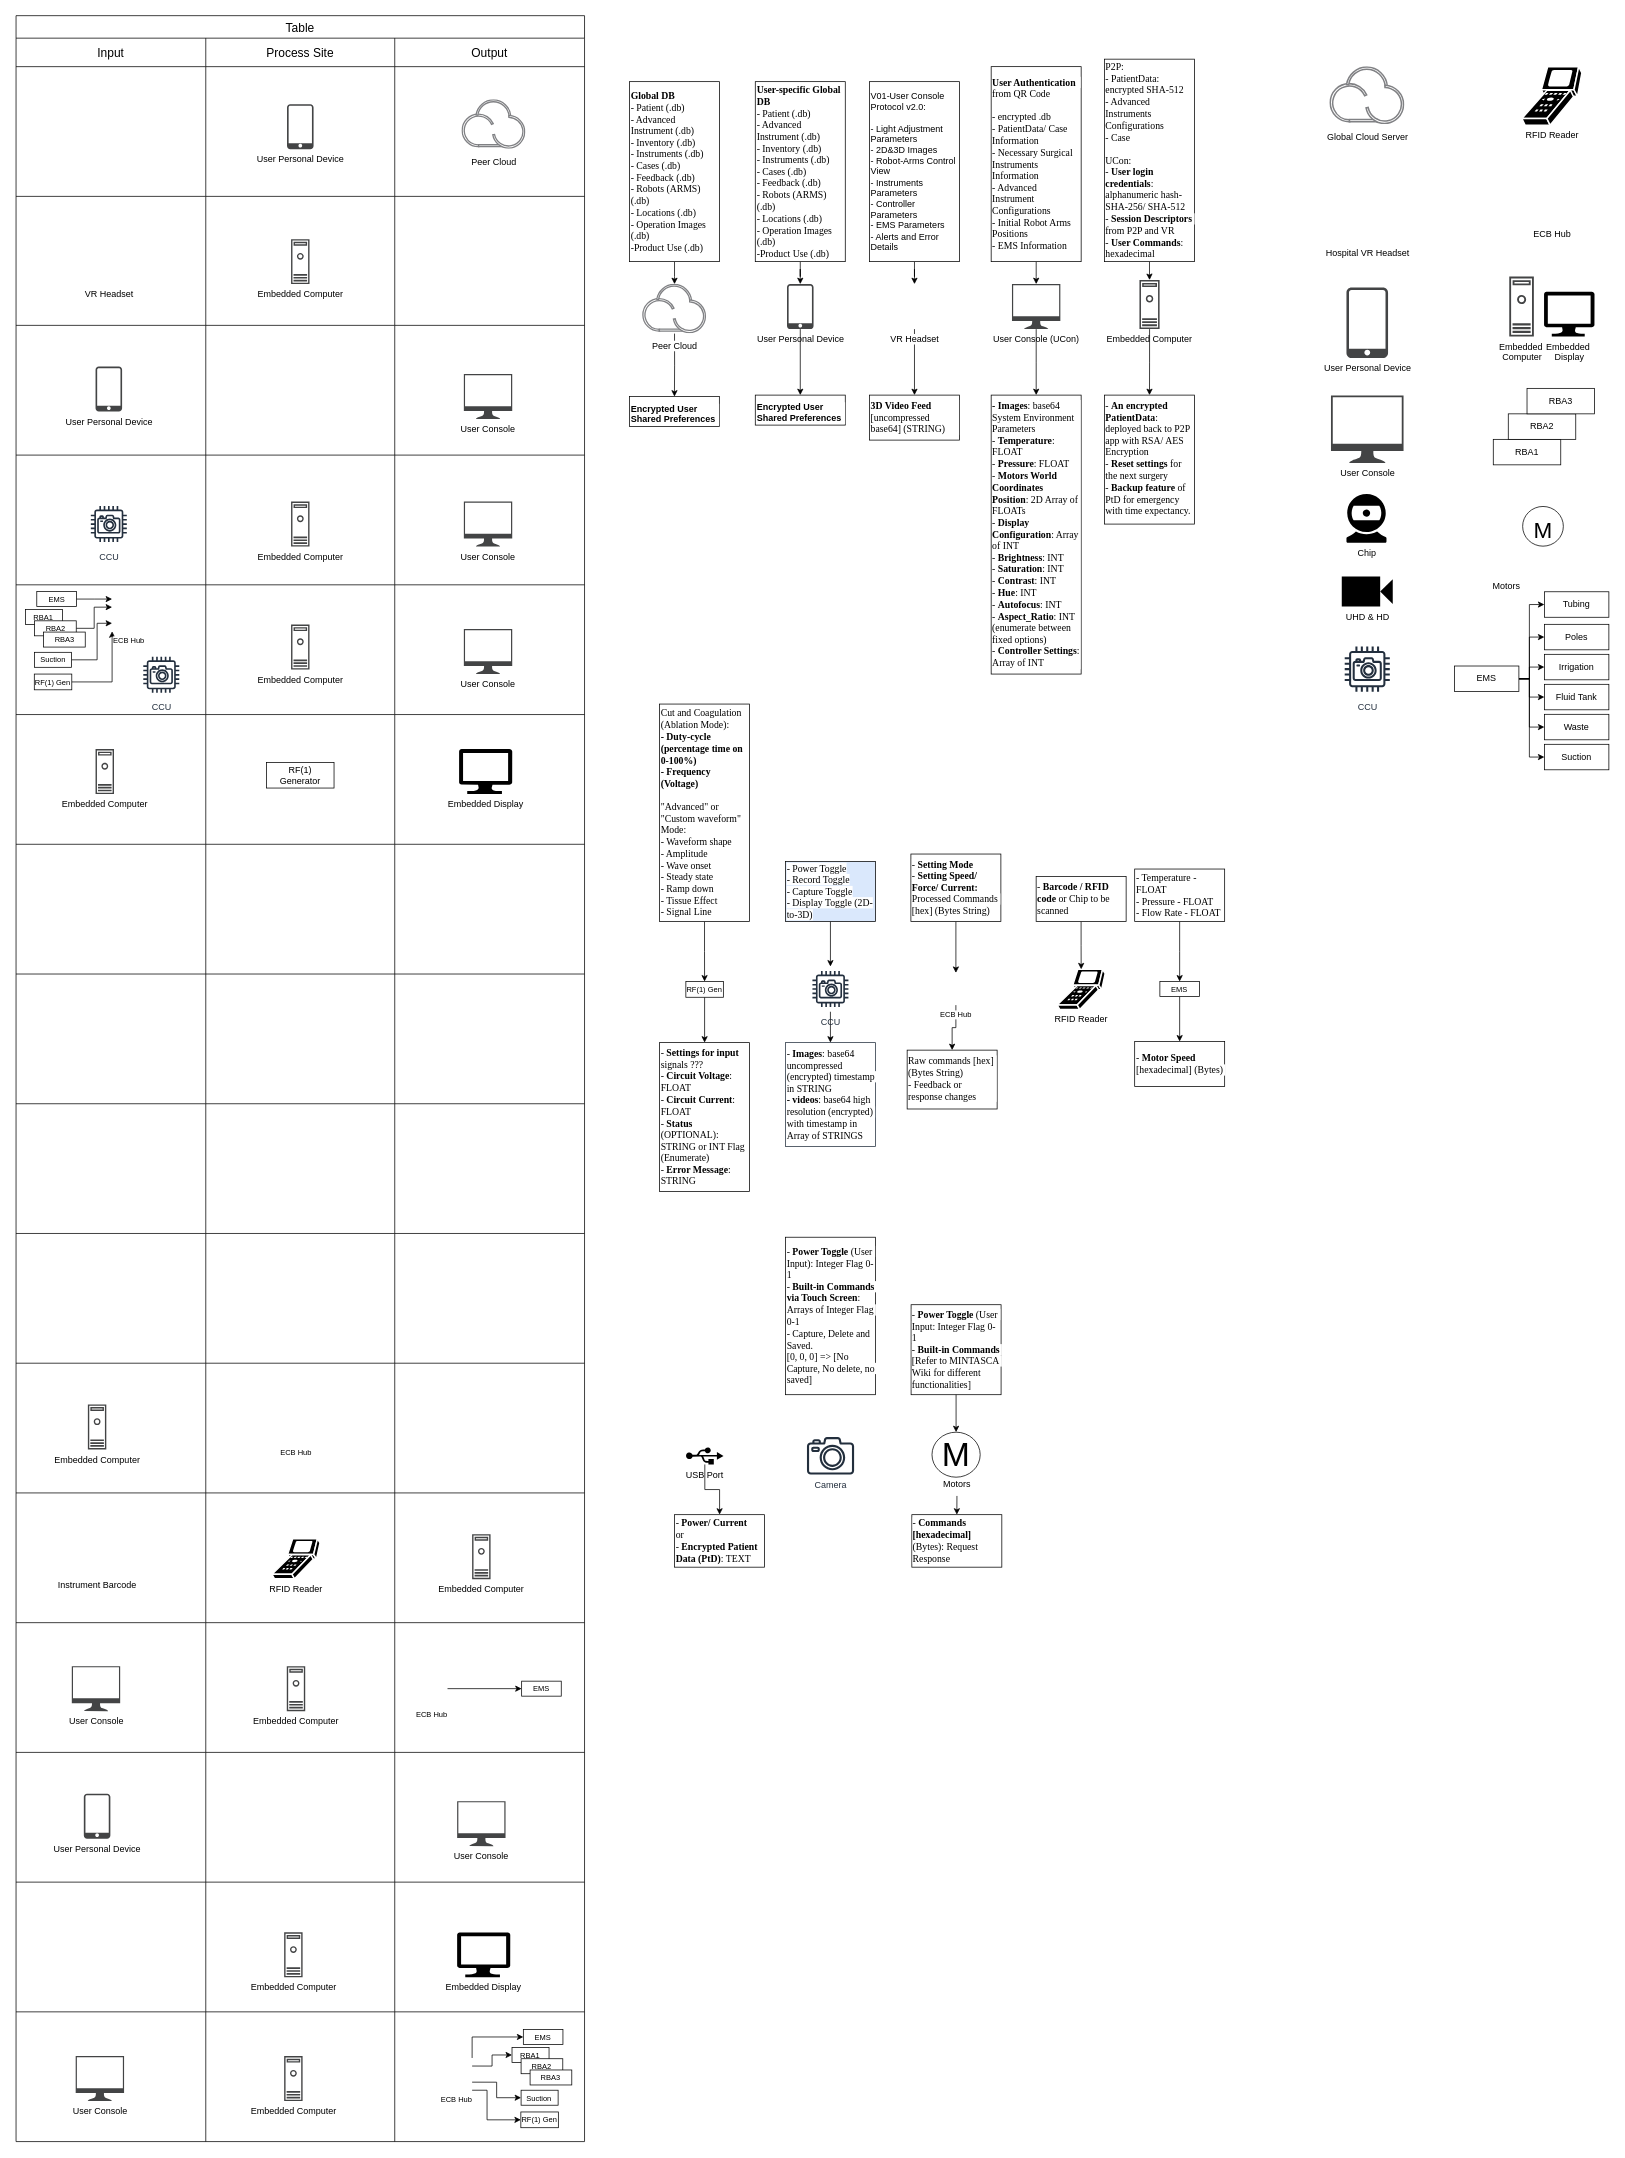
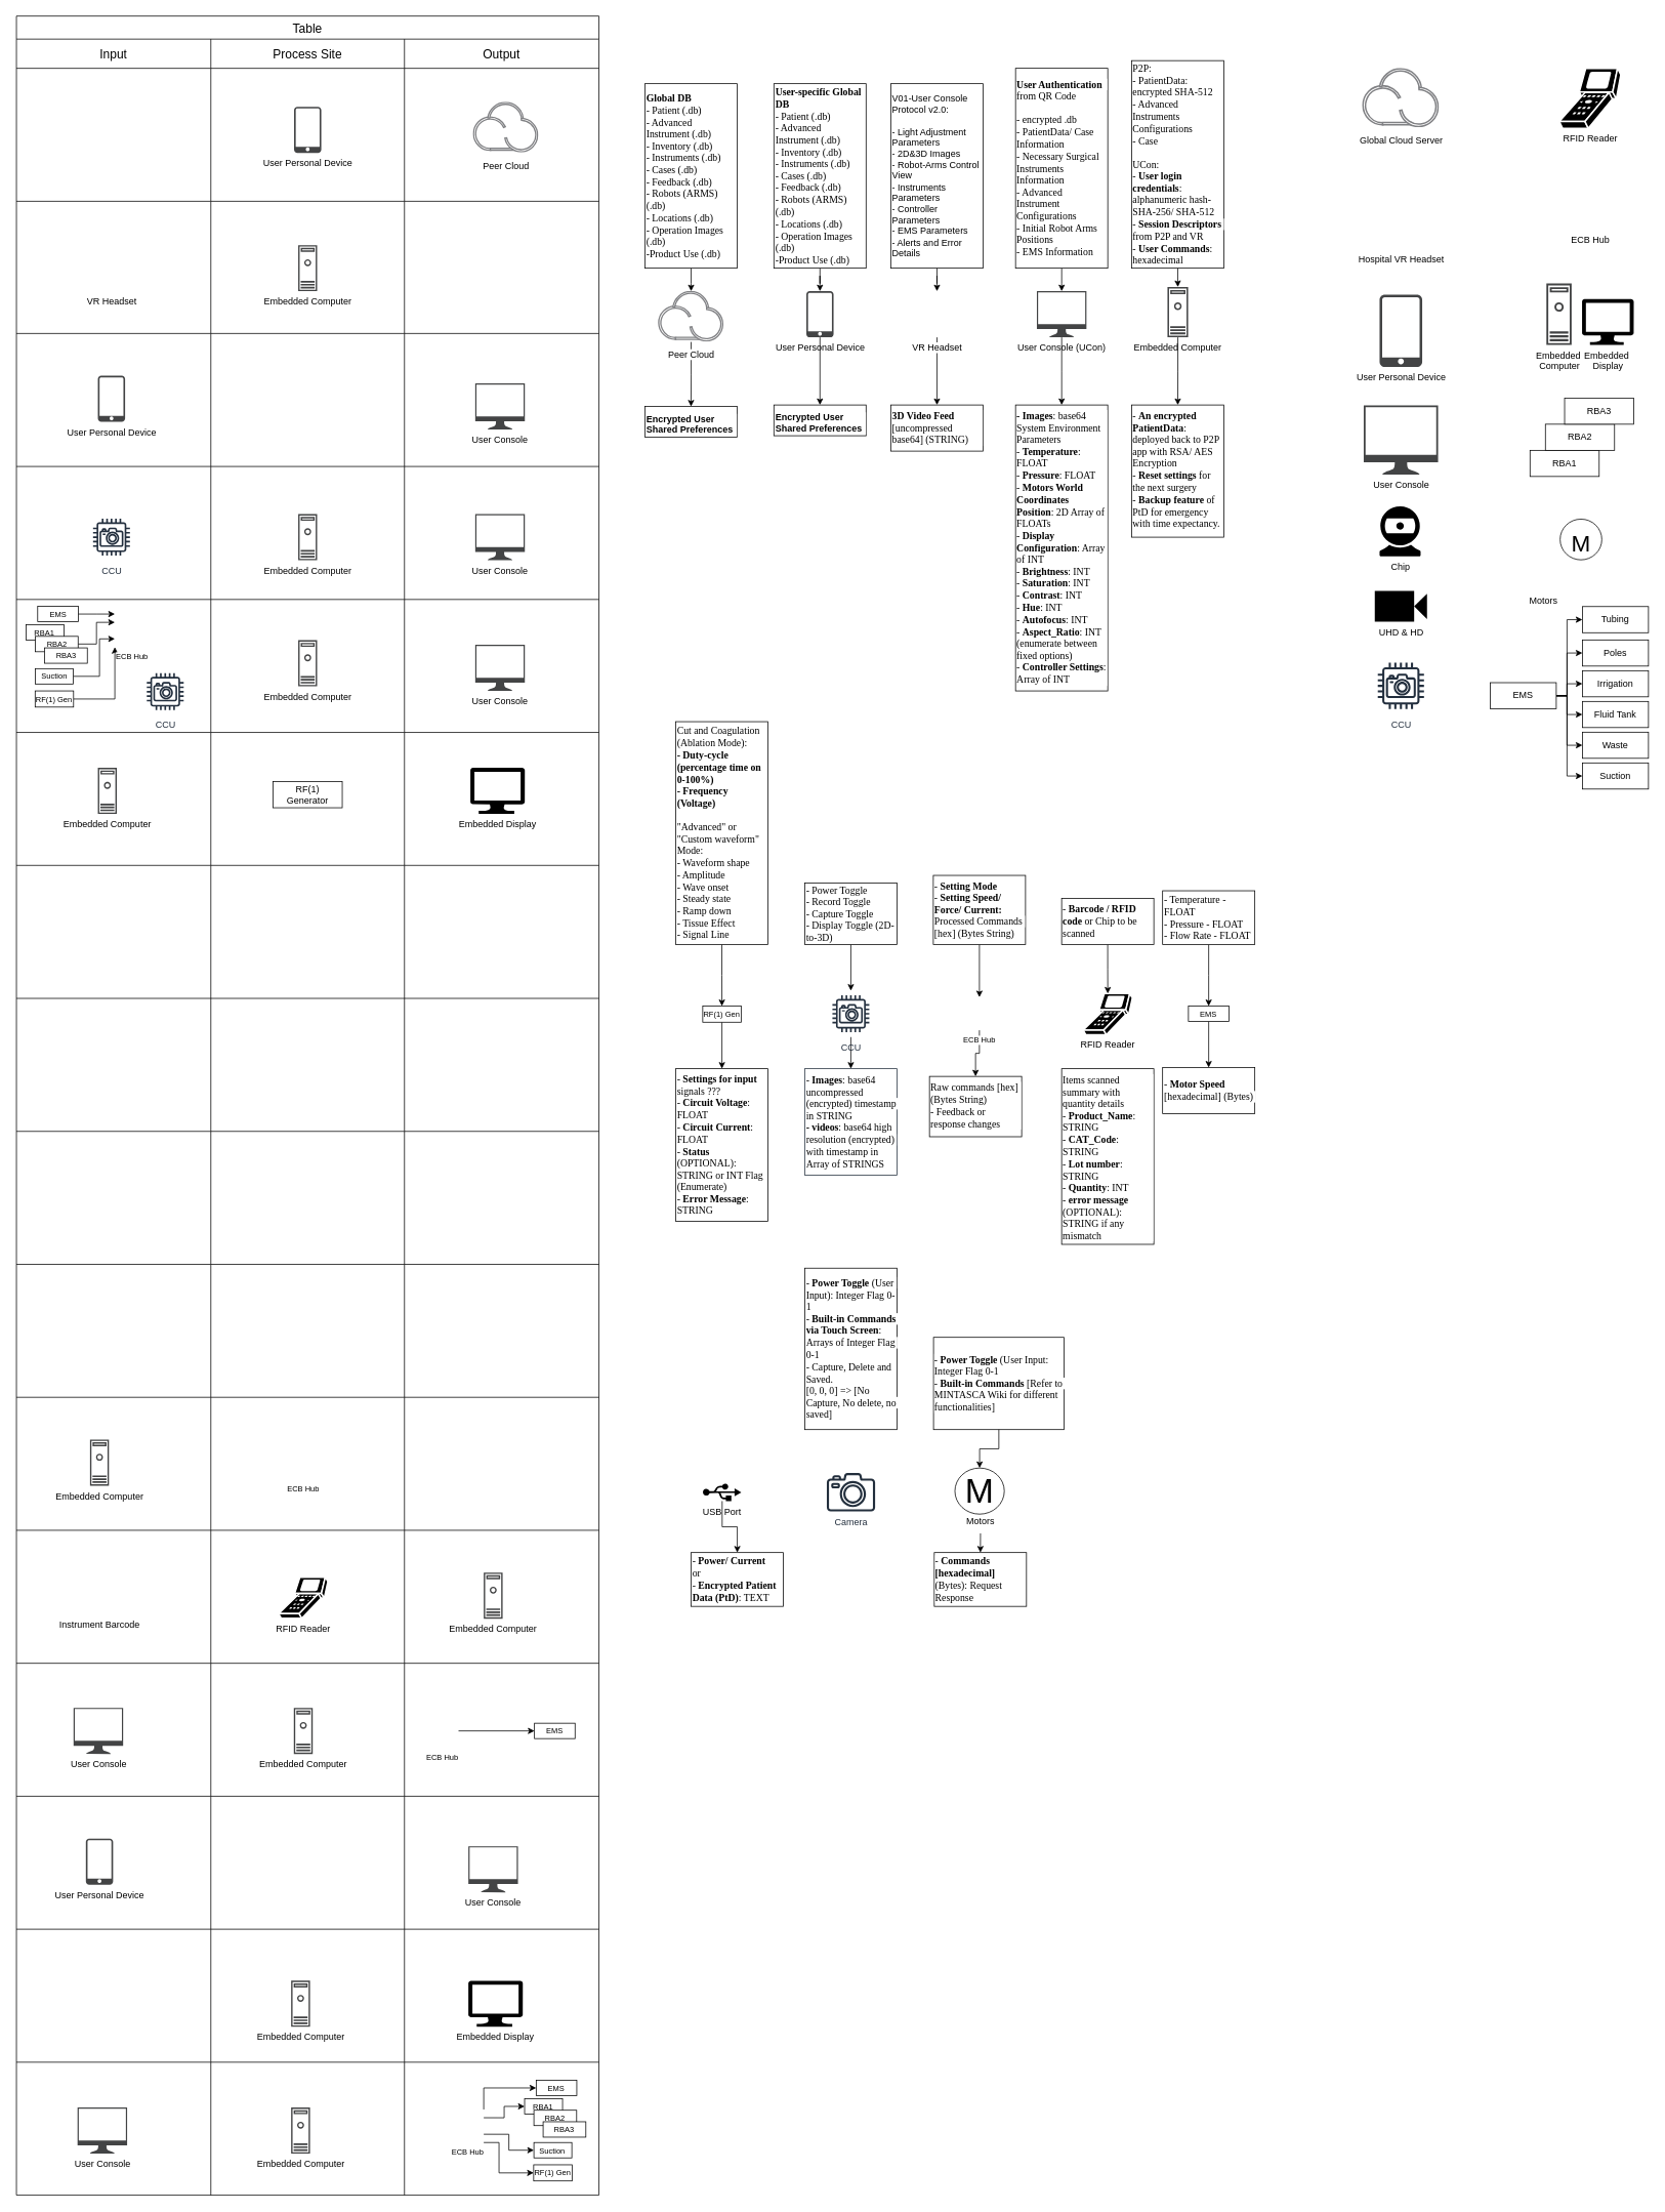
- <mxCell id="163" value="&lt;span style=&quot;font-family: docs-Calibri; font-size: 13px; white-space-collapse: preserve; background-color: rgb(255, 255, 255);&quot;&gt;- Power Toggle&lt;br&gt;- Record Toggle&lt;br&gt;- Capture Toggle&lt;br&gt;- Display Toggle (2D-to-3D)&lt;/span&gt;" style="rounded=0;whiteSpace=wrap;html=1;align=left;fillColor=#dae8fc;" parent="1" vertex="1"><mxGeometry x="1046.92" y="1148" width="120" height="80" as="geometry" /></mxCell>
+ <mxCell id="163" value="&lt;span style=&quot;font-family: docs-Calibri; font-size: 13px; white-space-collapse: preserve; background-color: rgb(255, 255, 255);&quot;&gt;- Power Toggle&lt;br&gt;- Record Toggle&lt;br&gt;- Capture Toggle&lt;br&gt;- Display Toggle (2D-to-3D)&lt;/span&gt;" style="rounded=0;whiteSpace=wrap;html=1;align=left;" parent="1" vertex="1"><mxGeometry x="1046.92" y="1148" width="120" height="80" as="geometry" /></mxCell>
+ <mxCell id="173" value="&lt;span style=&quot;font-family: docs-Calibri; font-size: 13px; white-space-collapse: preserve;&quot;&gt;Items scanned summary with quantity details&lt;br&gt;- &lt;b&gt;Product_Name&lt;/b&gt;: STRING&lt;br&gt;- &lt;b&gt;CAT_Code&lt;/b&gt;: STRING&lt;br&gt;- &lt;b&gt;Lot number&lt;/b&gt;: STRING&lt;br&gt;- &lt;b&gt;Quantity&lt;/b&gt;: INT&lt;br&gt;- &lt;b&gt;error message &lt;/b&gt;(OPTIONAL): STRING if any mismatch&lt;/span&gt;" style="whiteSpace=wrap;html=1;fontSize=10;verticalAlign=top;labelBackgroundColor=#ffffff;align=left;" parent="1" vertex="1"><mxGeometry x="1381.24" y="1389.5" width="120" height="228.5" as="geometry" /></mxCell>
- <mxCell id="180" value="&lt;span style=&quot;font-family: docs-Calibri; font-size: 13px; white-space-collapse: preserve; background-color: rgb(255, 255, 255);&quot;&gt;- &lt;b&gt;Power Toggle&lt;/b&gt; (User Input: Integer Flag 0-1&lt;br&gt;- &lt;b&gt;Built-in Commands&lt;/b&gt; [Refer to MINTASCA Wiki for different functionalities]&lt;/span&gt;" style="rounded=0;whiteSpace=wrap;html=1;align=left;" parent="1" vertex="1"><mxGeometry x="1214.48" y="1739" width="120" height="120" as="geometry" /></mxCell>
+ <mxCell id="180" value="&lt;span style=&quot;font-family: docs-Calibri; font-size: 13px; white-space-collapse: preserve; background-color: rgb(255, 255, 255);&quot;&gt;- &lt;b&gt;Power Toggle&lt;/b&gt; (User Input: Integer Flag 0-1&lt;br&gt;- &lt;b&gt;Built-in Commands&lt;/b&gt; [Refer to MINTASCA Wiki for different functionalities]&lt;/span&gt;" style="rounded=0;whiteSpace=wrap;html=1;align=left;" parent="1" vertex="1"><mxGeometry x="1214.48" y="1739" width="170" height="120" as="geometry" /></mxCell>
